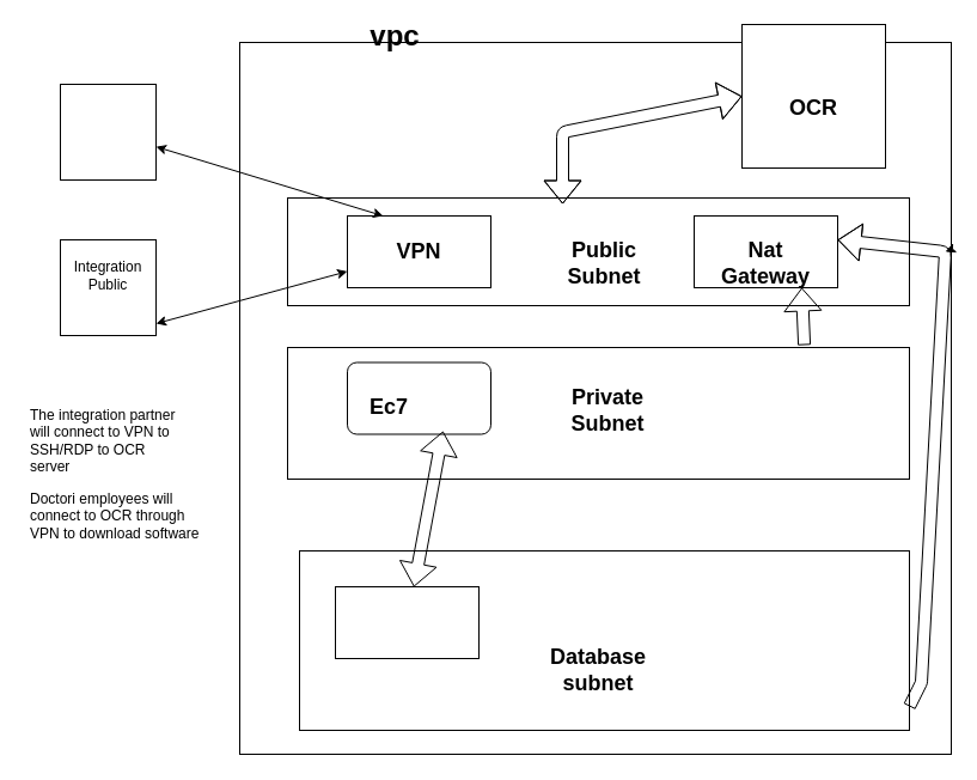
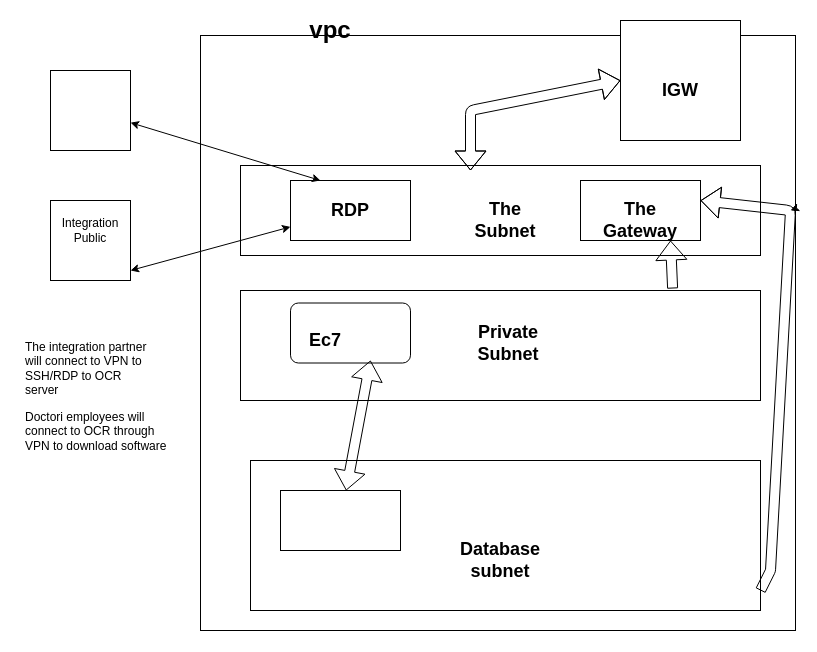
- <mxCell id="17" value="&lt;h2&gt;OCR&lt;/h2&gt;" style="text;html=1;strokeColor=none;fillColor=none;align=center;verticalAlign=middle;whiteSpace=wrap;rounded=0;" parent="1" vertex="1"><mxGeometry x="660" y="80" width="40" height="20" as="geometry" /></mxCell>
+ <mxCell id="17" value="&lt;h2&gt;IGW&lt;/h2&gt;" style="text;html=1;strokeColor=none;fillColor=none;align=center;verticalAlign=middle;whiteSpace=wrap;rounded=0;" parent="1" vertex="1"><mxGeometry x="660" y="80" width="40" height="20" as="geometry" /></mxCell>
- <mxCell id="14" value="&lt;h2&gt;VPN&lt;/h2&gt;" style="text;html=1;strokeColor=none;fillColor=none;align=center;verticalAlign=middle;whiteSpace=wrap;rounded=0;" parent="1" vertex="1"><mxGeometry x="330" y="200" width="40" height="20" as="geometry" /></mxCell>
+ <mxCell id="14" value="&lt;h2&gt;RDP&lt;/h2&gt;" style="text;html=1;strokeColor=none;fillColor=none;align=center;verticalAlign=middle;whiteSpace=wrap;rounded=0;" parent="1" vertex="1"><mxGeometry x="330" y="200" width="40" height="20" as="geometry" /></mxCell>
- <mxCell id="29" value="&lt;h2&gt;Public Subnet&lt;/h2&gt;" style="text;html=1;strokeColor=none;fillColor=none;align=center;verticalAlign=middle;whiteSpace=wrap;rounded=0;" parent="1" vertex="1"><mxGeometry x="485" y="210" width="40" height="20" as="geometry" /></mxCell>
+ <mxCell id="29" value="&lt;h2&gt;The Subnet&lt;/h2&gt;" style="text;html=1;strokeColor=none;fillColor=none;align=center;verticalAlign=middle;whiteSpace=wrap;rounded=0;" parent="1" vertex="1"><mxGeometry x="485" y="210" width="40" height="20" as="geometry" /></mxCell>
- <mxCell id="16" value="&lt;h2&gt;Nat Gateway&lt;/h2&gt;" style="text;html=1;strokeColor=none;fillColor=none;align=center;verticalAlign=middle;whiteSpace=wrap;rounded=0;" parent="1" vertex="1"><mxGeometry x="620" y="210" width="40" height="20" as="geometry" /></mxCell>
+ <mxCell id="16" value="&lt;h2&gt;The Gateway&lt;/h2&gt;" style="text;html=1;strokeColor=none;fillColor=none;align=center;verticalAlign=middle;whiteSpace=wrap;rounded=0;" parent="1" vertex="1"><mxGeometry x="620" y="210" width="40" height="20" as="geometry" /></mxCell>
